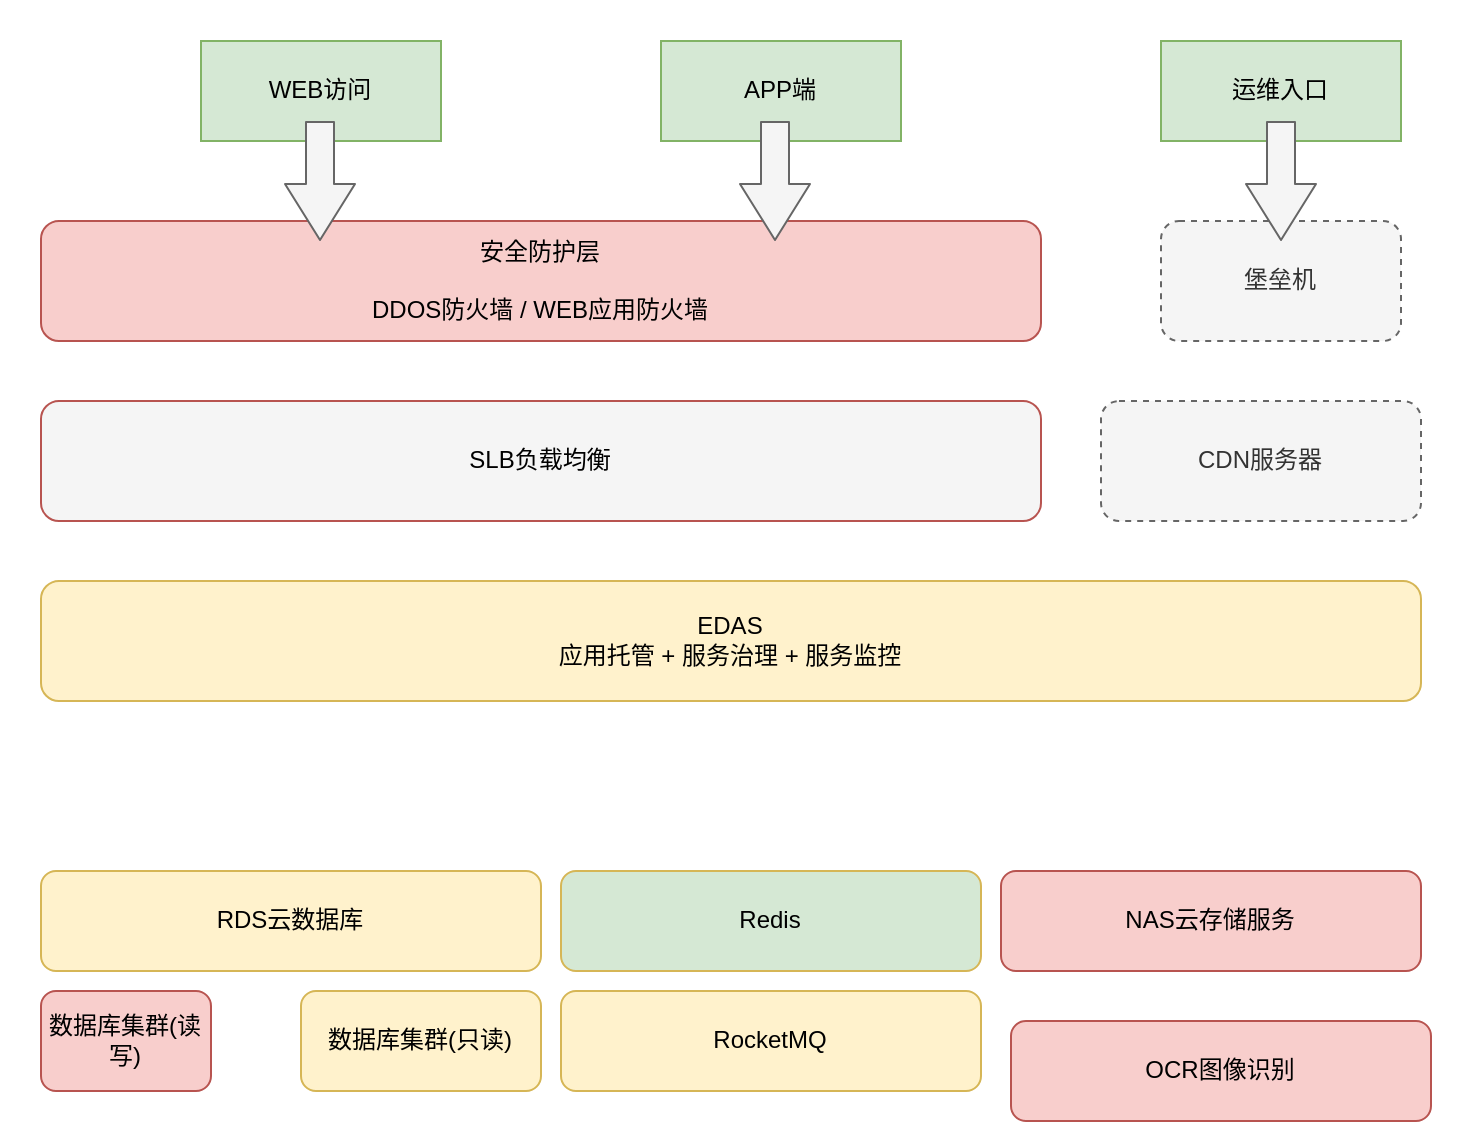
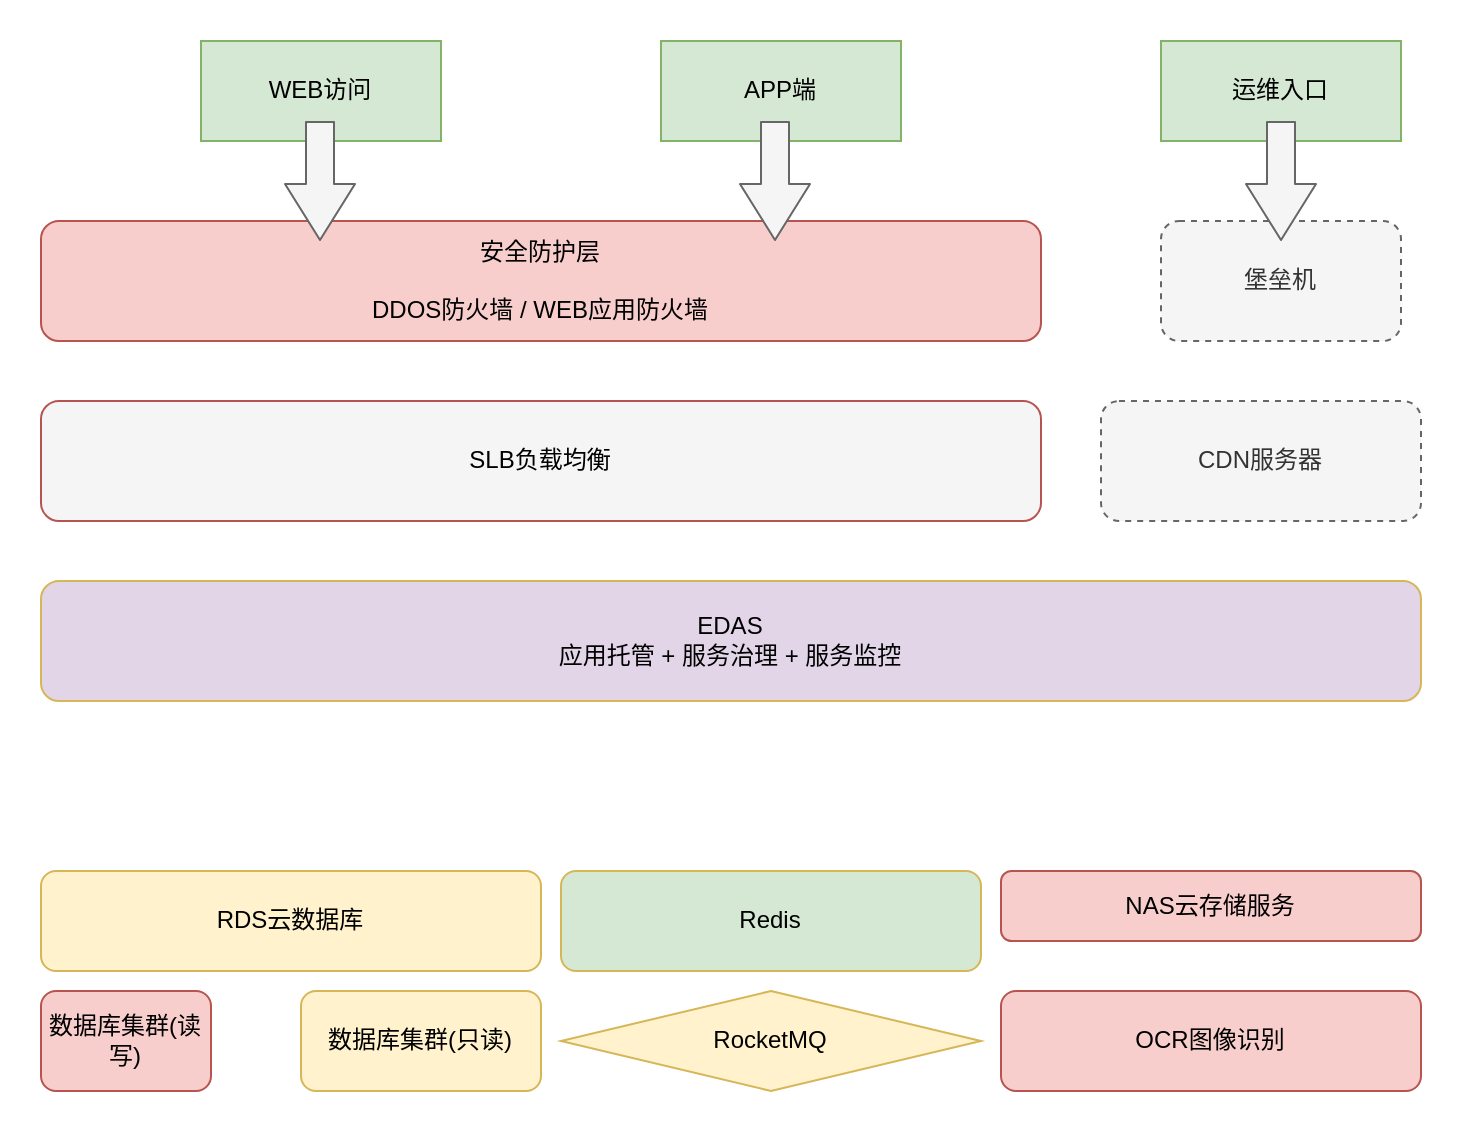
- <mxCell id="8" value="EDAS&lt;br&gt;应用托管 + 服务治理 + 服务监控&lt;br&gt;" style="rounded=1;whiteSpace=wrap;html=1;fillColor=#fff2cc;strokeColor=#d6b656;" vertex="1" parent="1"><mxGeometry x="20" y="290" width="690" height="60" as="geometry" /></mxCell>
+ <mxCell id="8" value="EDAS&lt;br&gt;应用托管 + 服务治理 + 服务监控&lt;br&gt;" style="rounded=1;whiteSpace=wrap;html=1;fillColor=#e1d5e7;strokeColor=#d6b656;" vertex="1" parent="1"><mxGeometry x="20" y="290" width="690" height="60" as="geometry" /></mxCell>
- <mxCell id="18" value="NAS云存储服务" style="rounded=1;whiteSpace=wrap;html=1;fillColor=#f8cecc;strokeColor=#b85450;" vertex="1" parent="1"><mxGeometry x="500" y="435" width="210" height="50" as="geometry" /></mxCell>
+ <mxCell id="18" value="NAS云存储服务" style="rounded=1;whiteSpace=wrap;html=1;fillColor=#f8cecc;strokeColor=#b85450;" vertex="1" parent="1"><mxGeometry x="500" y="435" width="210" height="35" as="geometry" /></mxCell>
- <mxCell id="16" value="RocketMQ" style="rounded=1;whiteSpace=wrap;html=1;fillColor=#fff2cc;strokeColor=#d6b656;" vertex="1" parent="1"><mxGeometry x="280" y="495" width="210" height="50" as="geometry" /></mxCell>
+ <mxCell id="16" value="RocketMQ" style="rhombus;whiteSpace=wrap;html=1;fillColor=#fff2cc;strokeColor=#d6b656;" vertex="1" parent="1"><mxGeometry x="280" y="495" width="210" height="50" as="geometry" /></mxCell>
- <mxCell id="19" value="OCR图像识别" style="rounded=1;whiteSpace=wrap;html=1;fillColor=#f8cecc;strokeColor=#b85450;" vertex="1" parent="1"><mxGeometry x="505" y="510" width="210" height="50" as="geometry" /></mxCell>
+ <mxCell id="19" value="OCR图像识别" style="rounded=1;whiteSpace=wrap;html=1;fillColor=#f8cecc;strokeColor=#b85450;" vertex="1" parent="1"><mxGeometry x="500" y="495" width="210" height="50" as="geometry" /></mxCell>
